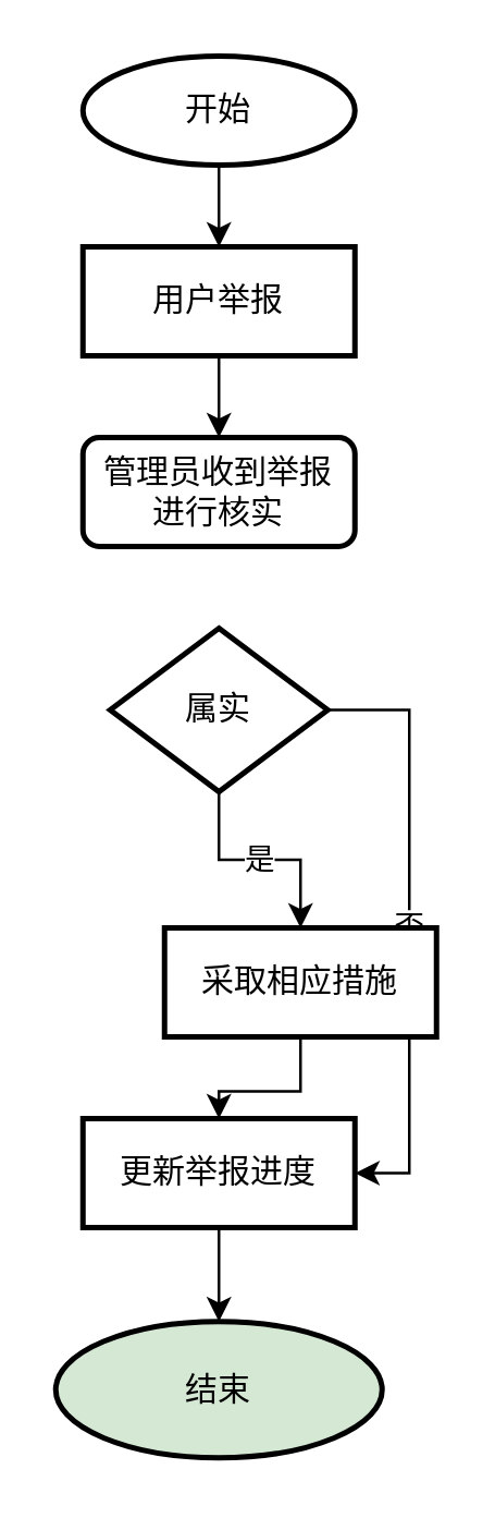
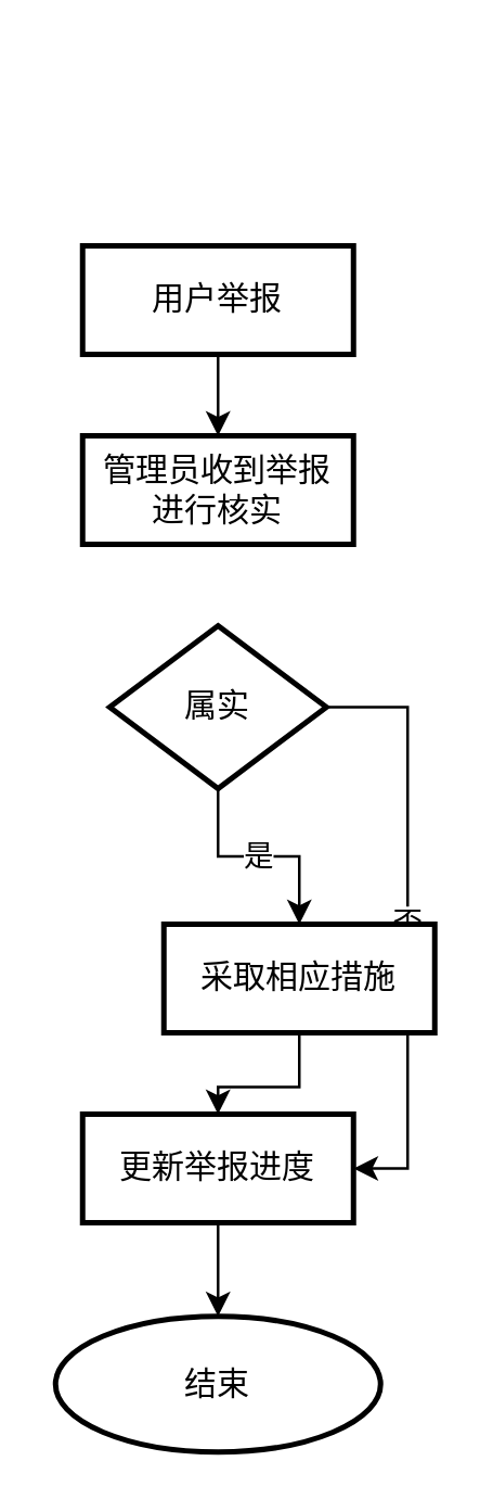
- <mxCell id="3" value="开始" style="strokeWidth=2;html=1;shape=mxgraph.flowchart.start_1;whiteSpace=wrap;" vertex="1" parent="1"><mxGeometry x="30" y="20" width="100" height="40" as="geometry" /></mxCell>
- <mxCell id="2" value="" style="edgeStyle=orthogonalEdgeStyle;rounded=0;orthogonalLoop=1;jettySize=auto;html=1;" edge="1" parent="1" source="3" target="5"><mxGeometry relative="1" as="geometry" /></mxCell>
- <mxCell id="6" value="管理员收到举报&lt;br&gt;进行核实" style="whiteSpace=wrap;html=1;strokeWidth=2;rounded=1;" vertex="1" parent="1"><mxGeometry x="30" y="160" width="100" height="40" as="geometry" /></mxCell>
+ <mxCell id="6" value="管理员收到举报&lt;br&gt;进行核实" style="whiteSpace=wrap;html=1;strokeWidth=2;" vertex="1" parent="1"><mxGeometry x="30" y="160" width="100" height="40" as="geometry" /></mxCell>
- <mxCell id="14" value="结束" style="ellipse;whiteSpace=wrap;html=1;strokeWidth=2;fillColor=#d5e8d4;" vertex="1" parent="1"><mxGeometry x="20" y="484.5" width="120" height="50" as="geometry" /></mxCell>
+ <mxCell id="14" value="结束" style="ellipse;whiteSpace=wrap;html=1;strokeWidth=2;" vertex="1" parent="1"><mxGeometry x="20" y="484.5" width="120" height="50" as="geometry" /></mxCell>
